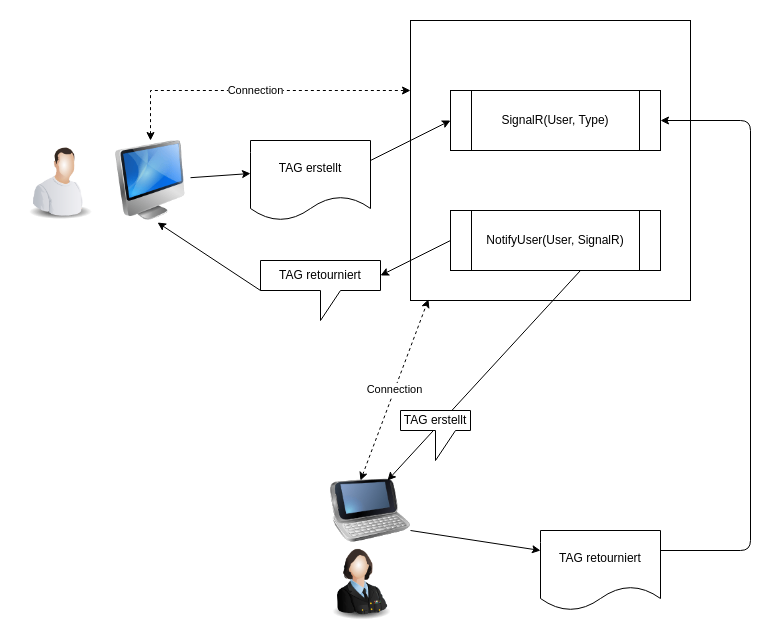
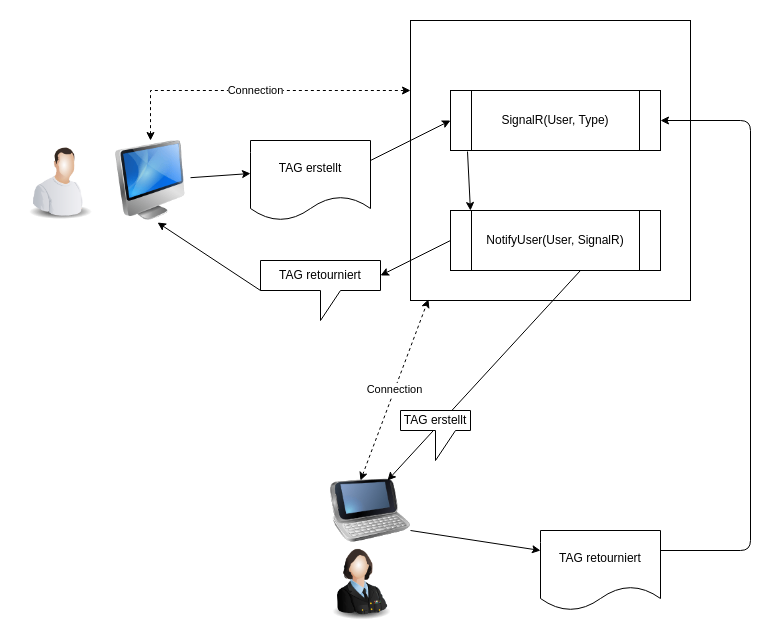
+ <mxCell id="15" value="" style="endArrow=classic;html=1;entryX=0.095;entryY=0;entryDx=0;entryDy=0;exitX=0.081;exitY=1.017;exitDx=0;exitDy=0;entryPerimeter=0;exitPerimeter=0;" edge="1" parent="1" source="3" target="5"><mxGeometry width="50" height="50" relative="1" as="geometry"><mxPoint x="380" y="170" as="sourcePoint" /><mxPoint x="460" y="130" as="targetPoint" /></mxGeometry></mxCell>
